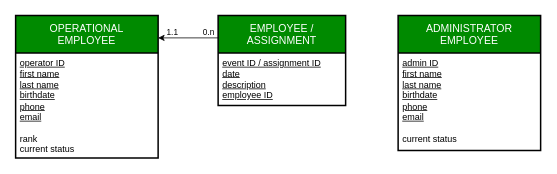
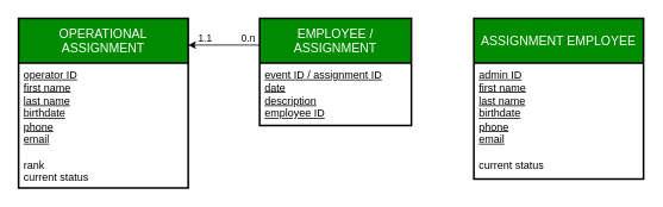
- <mxCell id="2" value="OPERATIONAL&lt;br&gt;EMPLOYEE" style="swimlane;childLayout=stackLayout;horizontal=1;startSize=50;horizontalStack=0;rounded=0;fontSize=14;fontStyle=0;strokeWidth=2;resizeParent=0;resizeLast=1;shadow=0;dashed=0;align=center;arcSize=4;whiteSpace=wrap;html=1;fillColor=#008a00;fontColor=#ffffff;strokeColor=#000000;swimlaneFillColor=#FFFFFF;" parent="1" vertex="1"><mxGeometry x="20" y="20" width="190" height="190" as="geometry" /></mxCell>
+ <mxCell id="2" value="OPERATIONAL&lt;br&gt;ASSIGNMENT" style="swimlane;childLayout=stackLayout;horizontal=1;startSize=50;horizontalStack=0;rounded=0;fontSize=14;fontStyle=0;strokeWidth=2;resizeParent=0;resizeLast=1;shadow=0;dashed=0;align=center;arcSize=4;whiteSpace=wrap;html=1;fillColor=#008a00;fontColor=#ffffff;strokeColor=#000000;swimlaneFillColor=#FFFFFF;" parent="1" vertex="1"><mxGeometry x="20" y="20" width="190" height="190" as="geometry" /></mxCell>
- <mxCell id="9" value="ADMINISTRATOR EMPLOYEE" style="swimlane;childLayout=stackLayout;horizontal=1;startSize=50;horizontalStack=0;rounded=0;fontSize=14;fontStyle=0;strokeWidth=2;resizeParent=0;resizeLast=1;shadow=0;dashed=0;align=center;arcSize=4;whiteSpace=wrap;html=1;fillColor=#008a00;fontColor=#ffffff;strokeColor=#000000;swimlaneFillColor=#FFFFFF;" parent="1" vertex="1"><mxGeometry x="530" y="20" width="190" height="180" as="geometry" /></mxCell>
+ <mxCell id="9" value="ASSIGNMENT EMPLOYEE" style="swimlane;childLayout=stackLayout;horizontal=1;startSize=50;horizontalStack=0;rounded=0;fontSize=14;fontStyle=0;strokeWidth=2;resizeParent=0;resizeLast=1;shadow=0;dashed=0;align=center;arcSize=4;whiteSpace=wrap;html=1;fillColor=#008a00;fontColor=#ffffff;strokeColor=#000000;swimlaneFillColor=#FFFFFF;" parent="1" vertex="1"><mxGeometry x="530" y="20" width="190" height="180" as="geometry" /></mxCell>
